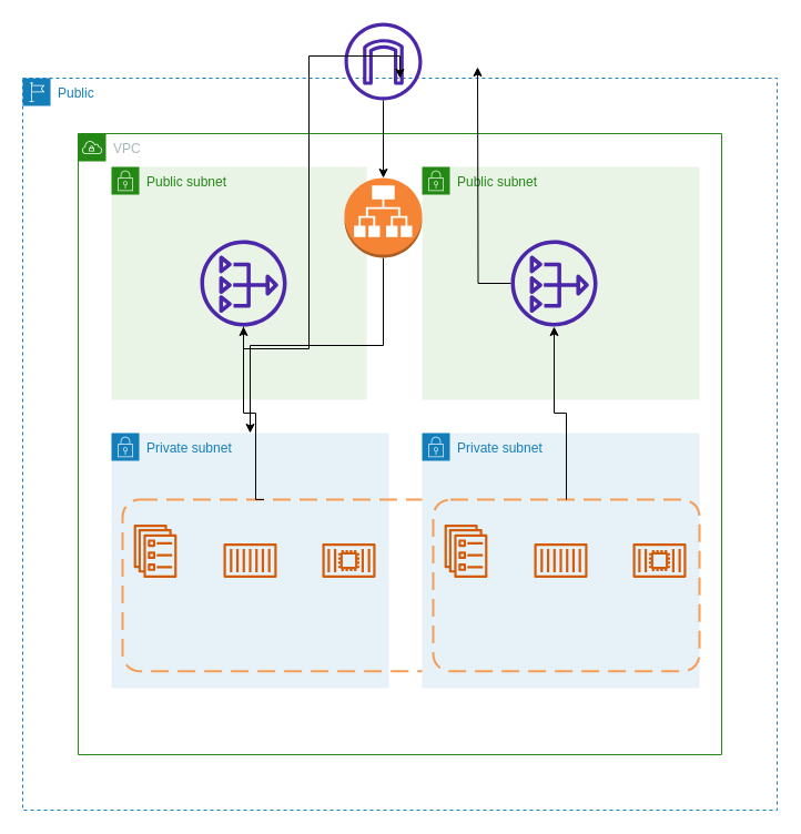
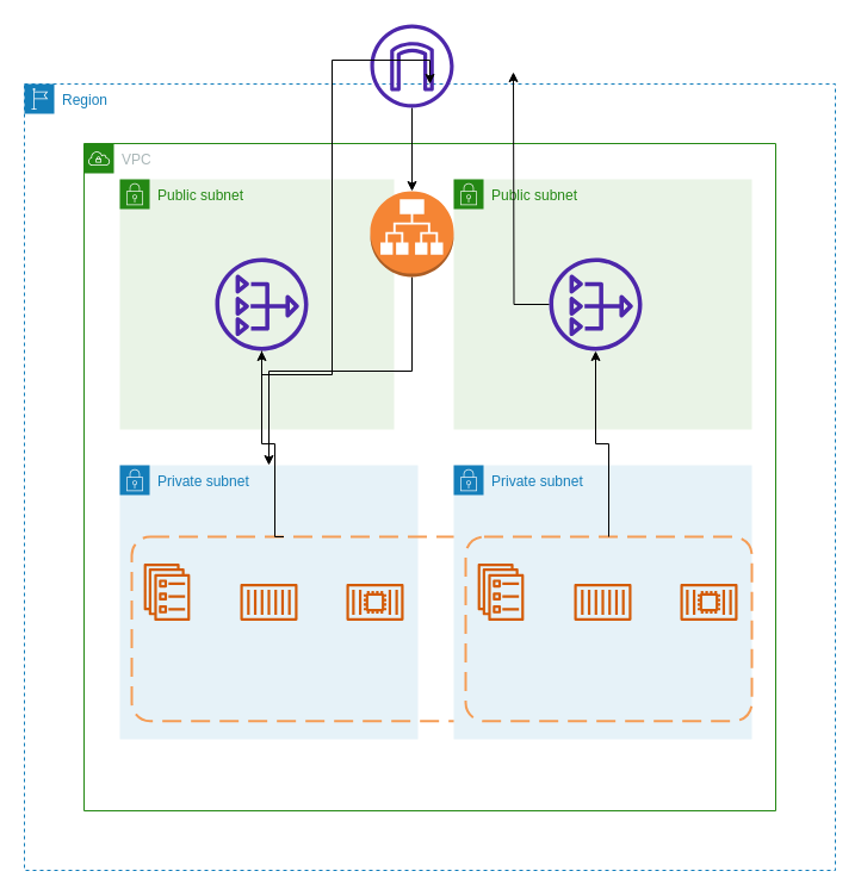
- <mxCell id="2" value="Public" style="points=[[0,0],[0.25,0],[0.5,0],[0.75,0],[1,0],[1,0.25],[1,0.5],[1,0.75],[1,1],[0.75,1],[0.5,1],[0.25,1],[0,1],[0,0.75],[0,0.5],[0,0.25]];outlineConnect=0;gradientColor=none;html=1;whiteSpace=wrap;fontSize=12;fontStyle=0;container=1;pointerEvents=0;collapsible=0;recursiveResize=0;shape=mxgraph.aws4.group;grIcon=mxgraph.aws4.group_region;strokeColor=#147EBA;fillColor=none;verticalAlign=top;align=left;spacingLeft=30;fontColor=#147EBA;dashed=1;" vertex="1" parent="1"><mxGeometry x="20" y="70" width="680" height="660" as="geometry" /></mxCell>
+ <mxCell id="2" value="Region" style="points=[[0,0],[0.25,0],[0.5,0],[0.75,0],[1,0],[1,0.25],[1,0.5],[1,0.75],[1,1],[0.75,1],[0.5,1],[0.25,1],[0,1],[0,0.75],[0,0.5],[0,0.25]];outlineConnect=0;gradientColor=none;html=1;whiteSpace=wrap;fontSize=12;fontStyle=0;container=1;pointerEvents=0;collapsible=0;recursiveResize=0;shape=mxgraph.aws4.group;grIcon=mxgraph.aws4.group_region;strokeColor=#147EBA;fillColor=none;verticalAlign=top;align=left;spacingLeft=30;fontColor=#147EBA;dashed=1;" vertex="1" parent="1"><mxGeometry x="20" y="70" width="680" height="660" as="geometry" /></mxCell>
